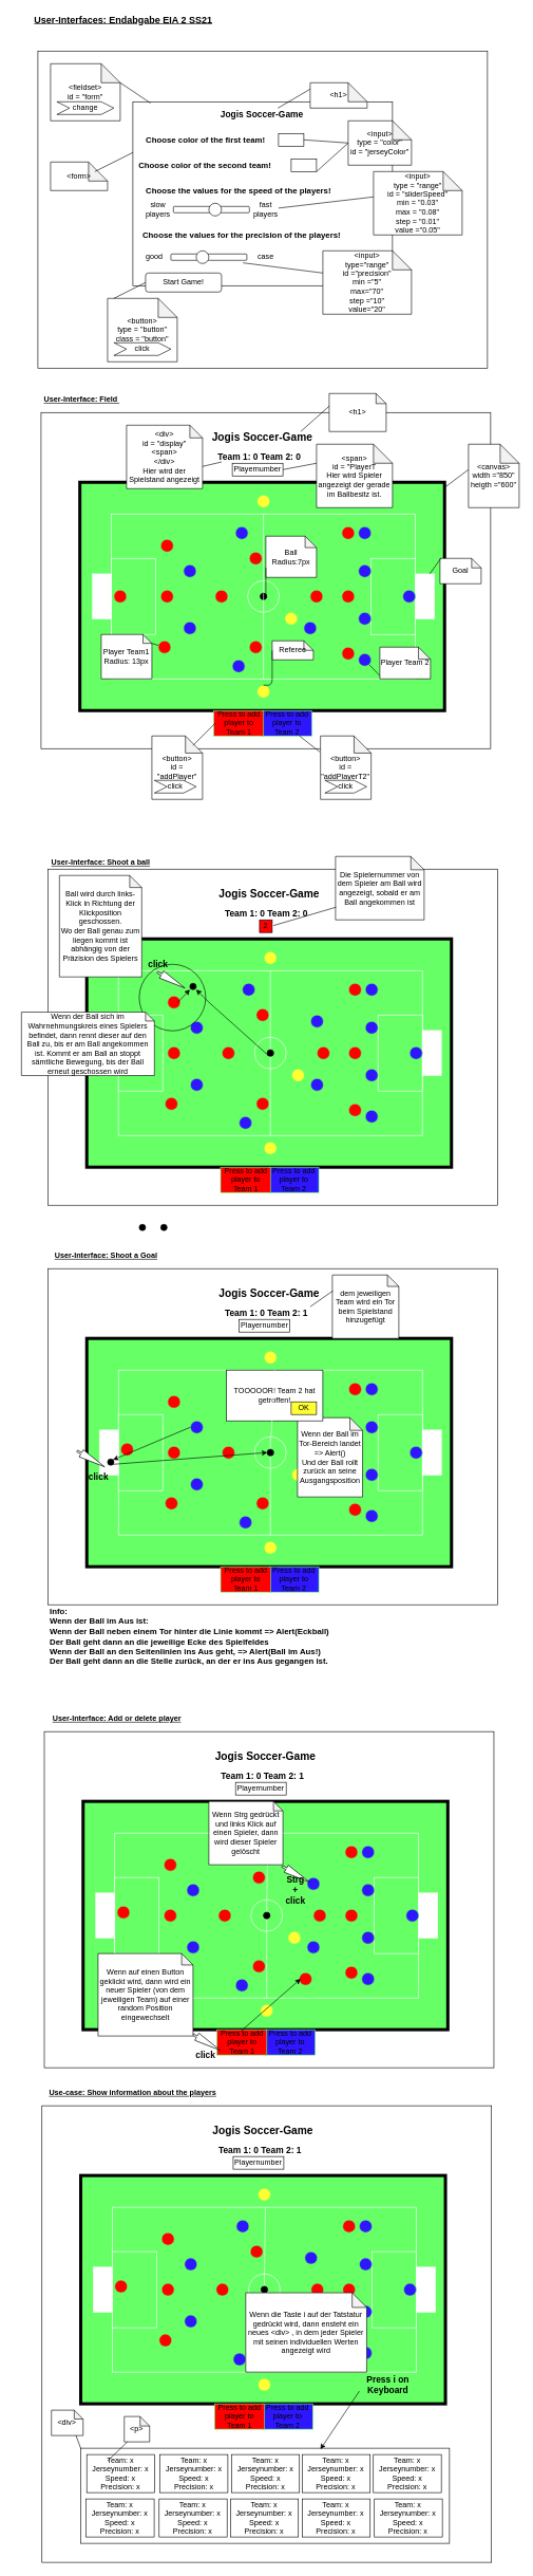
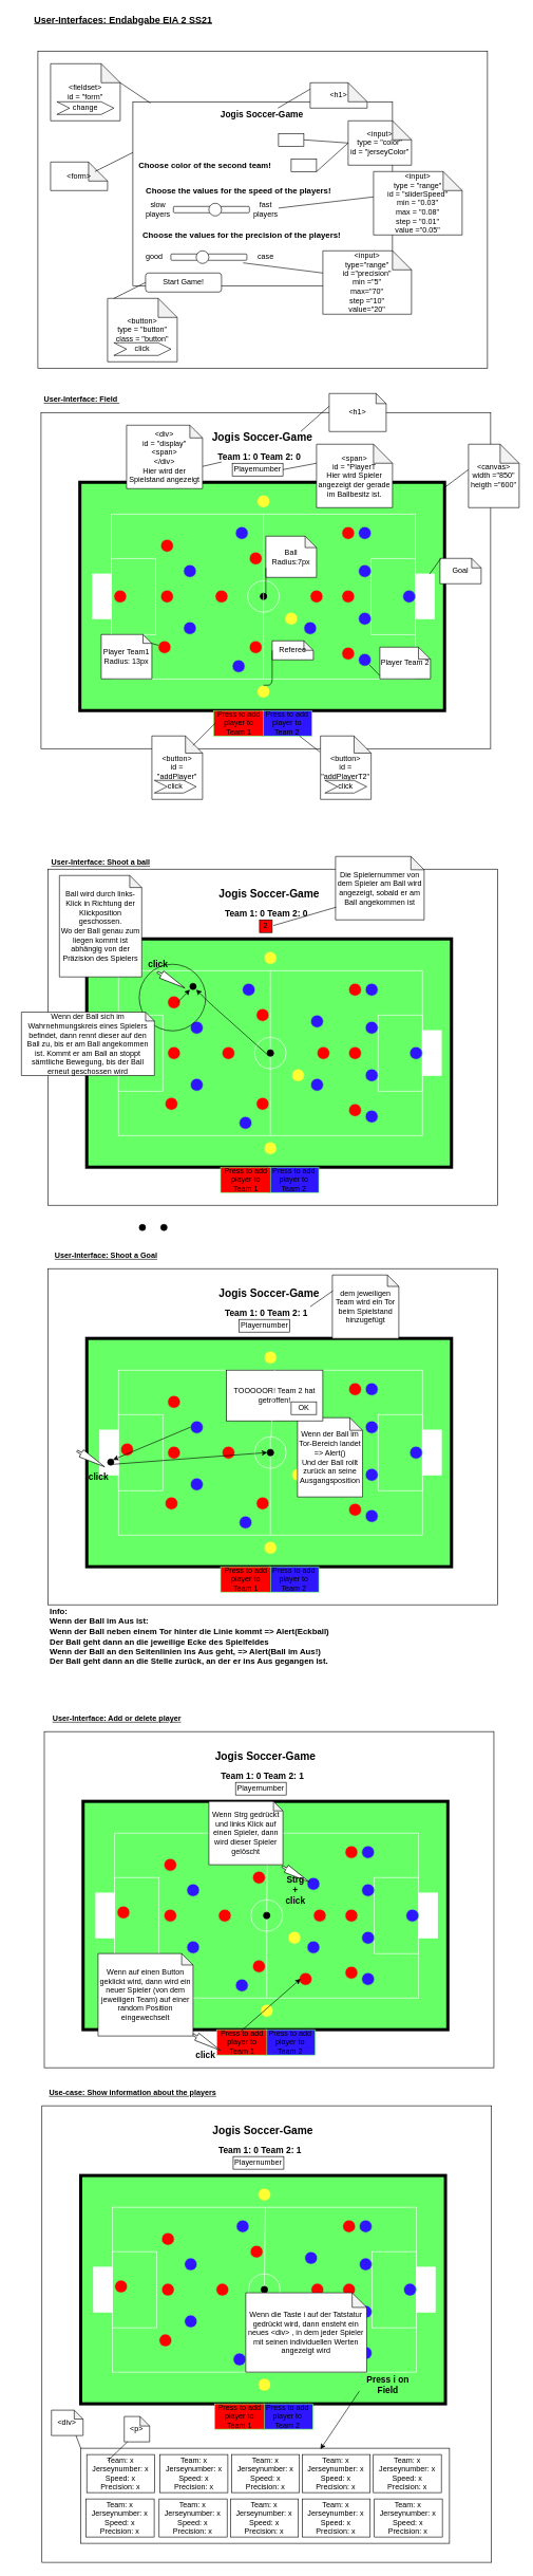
- <mxCell id="8" value="&lt;b&gt;&lt;font style=&quot;font-size: 13px&quot;&gt;Choose color of the first team!&lt;/font&gt;&lt;/b&gt;" style="text;html=1;strokeColor=none;fillColor=none;align=center;verticalAlign=middle;whiteSpace=wrap;rounded=0;" vertex="1" parent="1"><mxGeometry x="219" y="210" width="210" height="20" as="geometry" /></mxCell>
- <mxCell id="212" value="OK" style="rounded=0;whiteSpace=wrap;html=1;strokeColor=#000000;strokeWidth=1;fillColor=#ffff33;" vertex="1" parent="1"><mxGeometry x="459" y="2210" width="40" height="20" as="geometry" /></mxCell>
+ <mxCell id="212" value="OK" style="rounded=0;whiteSpace=wrap;html=1;strokeColor=#000000;strokeWidth=1;fillColor=#ffffff;" vertex="1" parent="1"><mxGeometry x="459" y="2210" width="40" height="20" as="geometry" /></mxCell>
- <mxCell id="329" value="&lt;font style=&quot;font-size: 14px&quot;&gt;&lt;b&gt;Press i on Keyboard&lt;/b&gt;&lt;/font&gt;" style="text;html=1;strokeColor=none;fillColor=none;align=center;verticalAlign=middle;whiteSpace=wrap;rounded=0;" vertex="1" parent="1"><mxGeometry x="566.63" y="3750" width="90" height="20" as="geometry" /></mxCell>
+ <mxCell id="329" value="&lt;font style=&quot;font-size: 14px&quot;&gt;&lt;b&gt;Press i on Field&lt;/b&gt;&lt;/font&gt;" style="text;html=1;strokeColor=none;fillColor=none;align=center;verticalAlign=middle;whiteSpace=wrap;rounded=0;" vertex="1" parent="1"><mxGeometry x="566.63" y="3750" width="90" height="20" as="geometry" /></mxCell>
